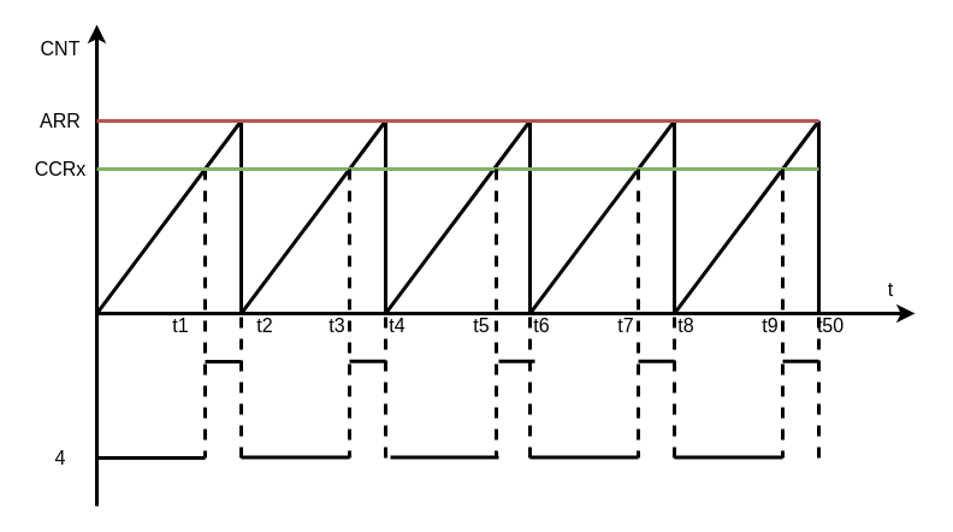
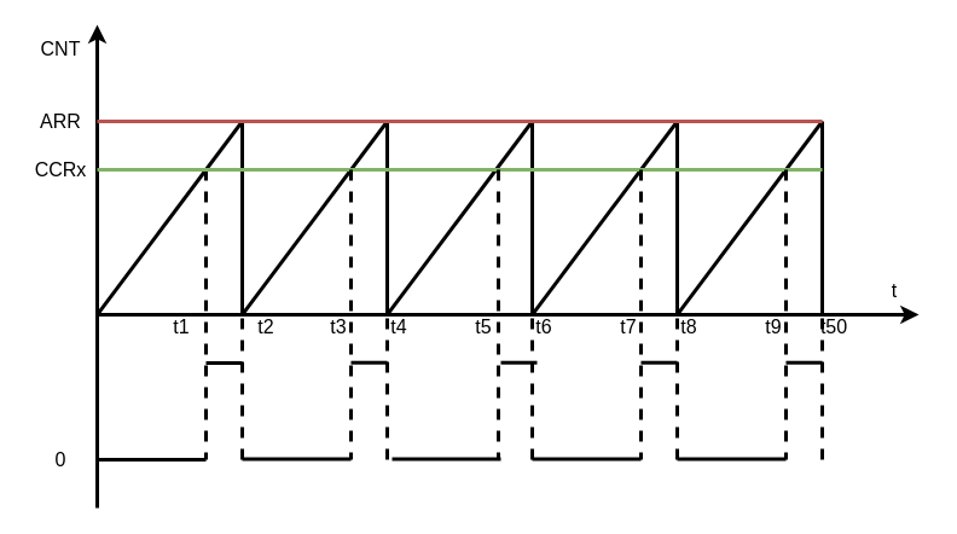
- <mxCell id="25" value="&lt;font style=&quot;font-size: 16px&quot;&gt;4&lt;/font&gt;" style="text;html=1;strokeColor=none;fillColor=none;align=center;verticalAlign=middle;whiteSpace=wrap;rounded=0;" parent="1" vertex="1"><mxGeometry x="20" y="360" width="60" height="40" as="geometry" /></mxCell>
+ <mxCell id="25" value="&lt;font style=&quot;font-size: 16px&quot;&gt;0&lt;/font&gt;" style="text;html=1;strokeColor=none;fillColor=none;align=center;verticalAlign=middle;whiteSpace=wrap;rounded=0;" parent="1" vertex="1"><mxGeometry x="20" y="360" width="60" height="40" as="geometry" /></mxCell>
